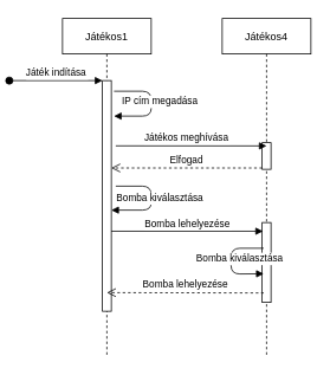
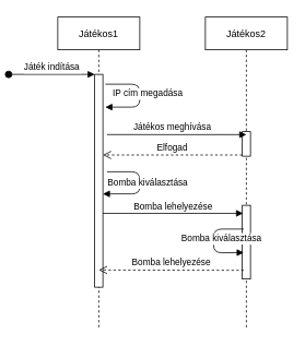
- <mxCell id="7" value="Játékos4" style="shape=umlLifeline;perimeter=lifelinePerimeter;container=1;collapsible=0;recursiveResize=0;rounded=0;shadow=0;strokeWidth=1;" parent="1" vertex="1"><mxGeometry x="200" y="20" width="100" height="380" as="geometry" /></mxCell>
+ <mxCell id="7" value="Játékos2" style="shape=umlLifeline;perimeter=lifelinePerimeter;container=1;collapsible=0;recursiveResize=0;rounded=0;shadow=0;strokeWidth=1;" parent="1" vertex="1"><mxGeometry x="200" y="20" width="100" height="380" as="geometry" /></mxCell>
